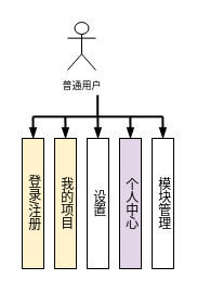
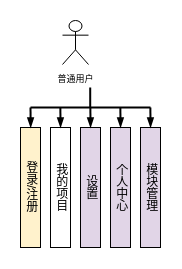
- <mxCell id="6" value="我的项目" style="rounded=0;whiteSpace=wrap;html=1;textDirection=vertical-lr;horizontal=1;fillColor=#fff2cc;" vertex="1" parent="1"><mxGeometry x="50" y="127" width="20" height="120" as="geometry" /></mxCell>
+ <mxCell id="6" value="我的项目" style="rounded=0;whiteSpace=wrap;html=1;textDirection=vertical-lr;horizontal=1;" vertex="1" parent="1"><mxGeometry x="50" y="127" width="20" height="120" as="geometry" /></mxCell>
- <mxCell id="5" value="设置" style="rounded=0;whiteSpace=wrap;html=1;textDirection=vertical-lr;horizontal=1;" vertex="1" parent="1"><mxGeometry x="80" y="127" width="20" height="120" as="geometry" /></mxCell>
+ <mxCell id="5" value="设置" style="rounded=0;whiteSpace=wrap;html=1;textDirection=vertical-lr;horizontal=1;fillColor=#e1d5e7;" vertex="1" parent="1"><mxGeometry x="80" y="127" width="20" height="120" as="geometry" /></mxCell>
- <mxCell id="7" value="模块管理" style="rounded=0;whiteSpace=wrap;html=1;textDirection=vertical-lr;horizontal=1;" vertex="1" parent="1"><mxGeometry x="140" y="127" width="20" height="120" as="geometry" /></mxCell>
+ <mxCell id="7" value="模块管理" style="rounded=0;whiteSpace=wrap;html=1;textDirection=vertical-lr;horizontal=1;fillColor=#e1d5e7;" vertex="1" parent="1"><mxGeometry x="140" y="127" width="20" height="120" as="geometry" /></mxCell>
